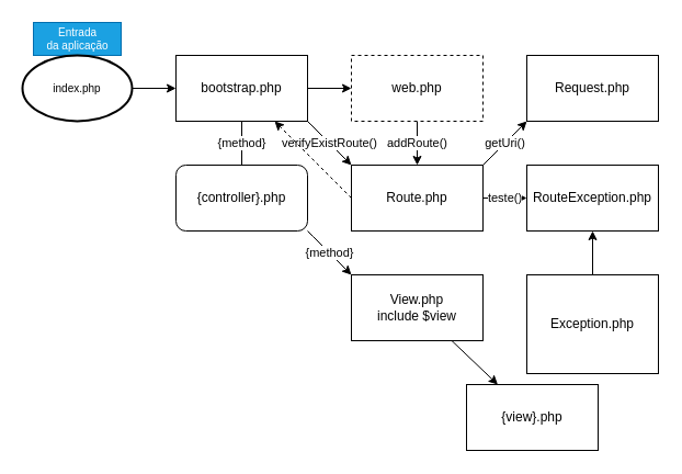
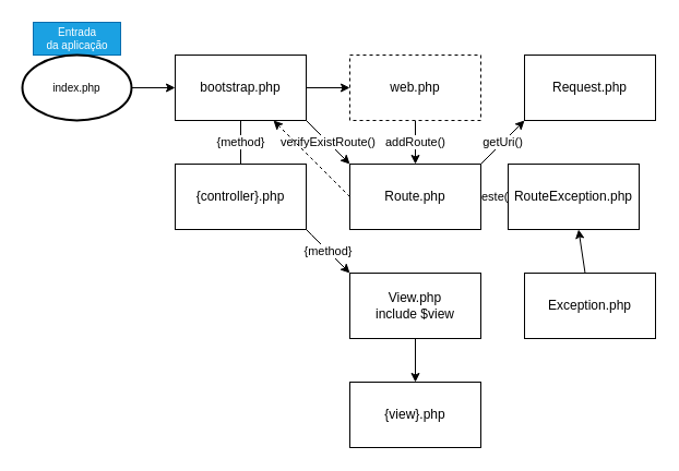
- <mxCell id="17" value="{controller}.php" style="whiteSpace=wrap;html=1;rounded=1;" parent="1" vertex="1"><mxGeometry x="160" y="150" width="120" height="60" as="geometry" /></mxCell>
+ <mxCell id="17" value="{controller}.php" style="rounded=0;whiteSpace=wrap;html=1;" parent="1" vertex="1"><mxGeometry x="160" y="150" width="120" height="60" as="geometry" /></mxCell>
- <mxCell id="14" value="RouteException.php" style="rounded=0;whiteSpace=wrap;html=1;" parent="1" vertex="1"><mxGeometry x="480" y="150" width="120" height="60" as="geometry" /></mxCell>
+ <mxCell id="14" value="RouteException.php" style="rounded=0;whiteSpace=wrap;html=1;" parent="1" vertex="1"><mxGeometry x="465" y="150" width="120" height="60" as="geometry" /></mxCell>
- <mxCell id="19" value="Exception.php" style="rounded=0;whiteSpace=wrap;html=1;" parent="1" vertex="1"><mxGeometry x="480" y="250" width="120" height="90" as="geometry" /></mxCell>
+ <mxCell id="19" value="Exception.php" style="rounded=0;whiteSpace=wrap;html=1;" parent="1" vertex="1"><mxGeometry x="480" y="250" width="120" height="60" as="geometry" /></mxCell>
- <mxCell id="24" value="{view}.php" style="rounded=0;whiteSpace=wrap;html=1;" vertex="1" parent="1"><mxGeometry x="425" y="350" width="120" height="60" as="geometry" /></mxCell>
+ <mxCell id="24" value="{view}.php" style="rounded=0;whiteSpace=wrap;html=1;" vertex="1" parent="1"><mxGeometry x="320" y="350" width="120" height="60" as="geometry" /></mxCell>
